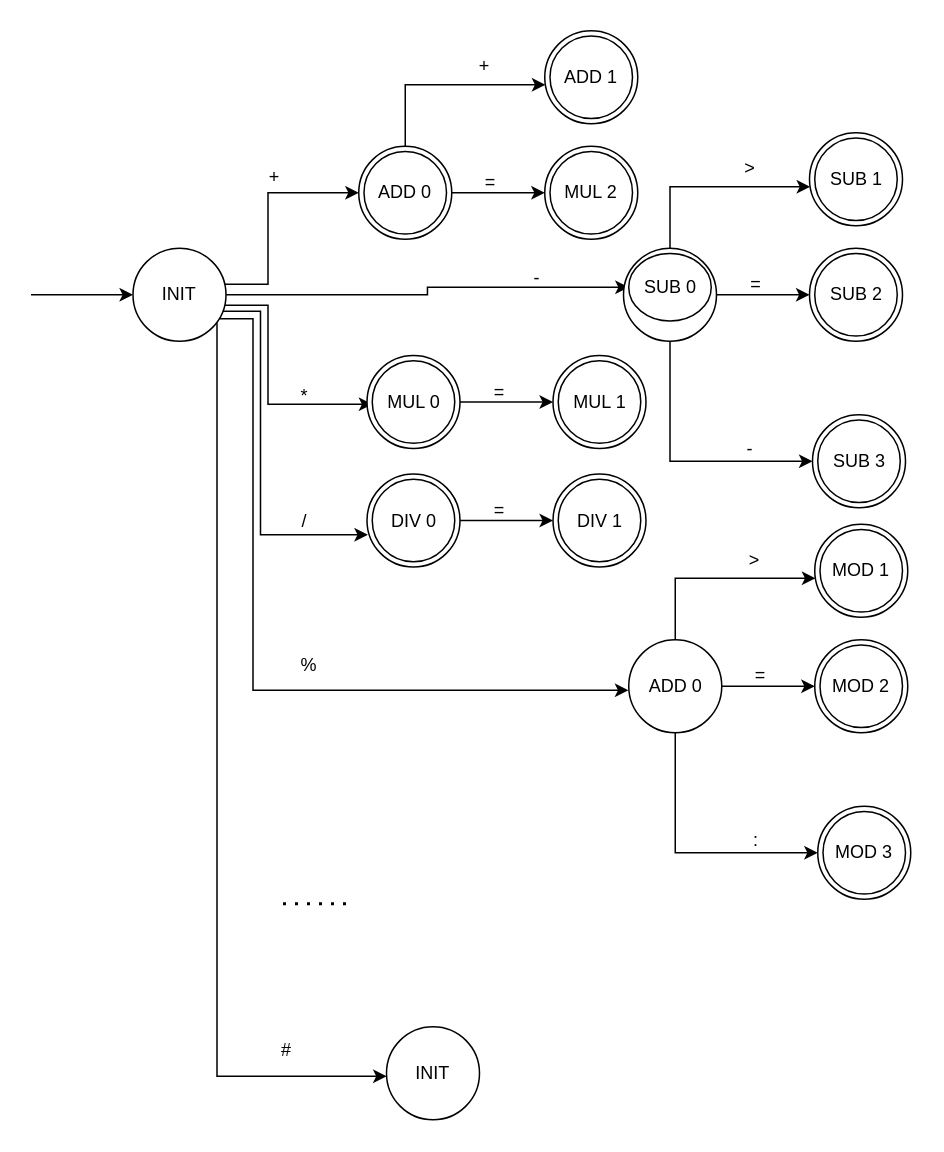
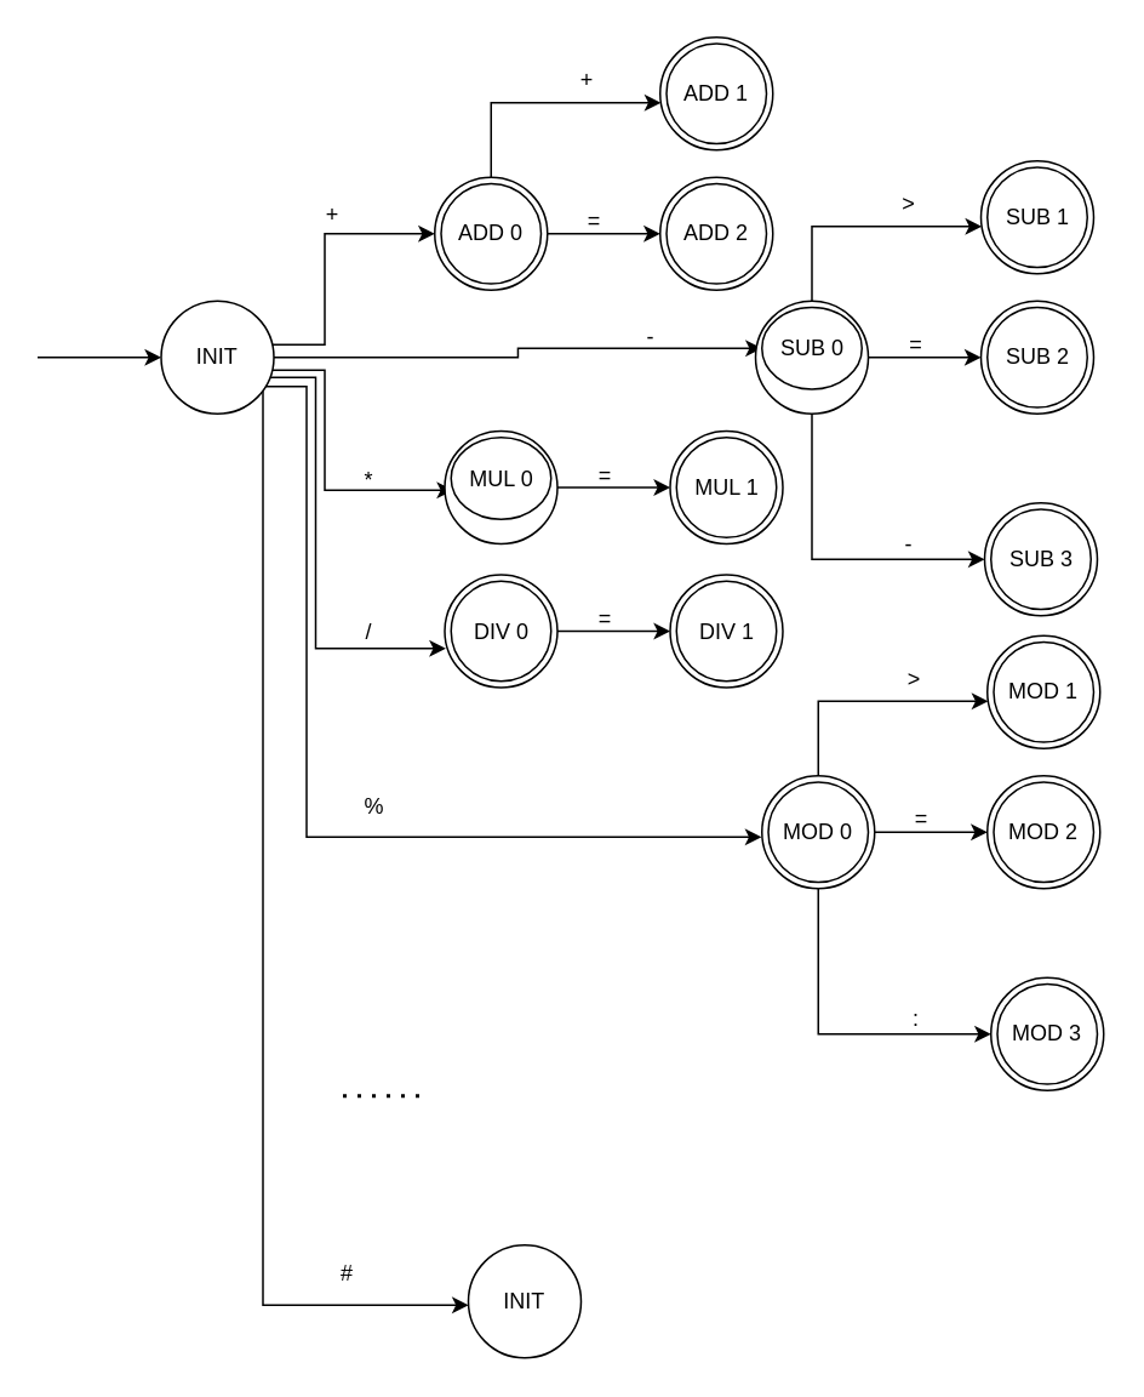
- <mxCell id="20" value="MUL 2" style="ellipse;whiteSpace=wrap;html=1;aspect=fixed;" vertex="1" parent="1"><mxGeometry x="366" y="100.5" width="55" height="55" as="geometry" /></mxCell>
+ <mxCell id="20" value="ADD 2" style="ellipse;whiteSpace=wrap;html=1;aspect=fixed;" vertex="1" parent="1"><mxGeometry x="366" y="100.5" width="55" height="55" as="geometry" /></mxCell>
- <mxCell id="41" value="MUL 0" style="ellipse;whiteSpace=wrap;html=1;aspect=fixed;" vertex="1" parent="1"><mxGeometry x="247.5" y="240" width="55" height="55" as="geometry" /></mxCell>
+ <mxCell id="41" value="MUL 0" style="ellipse;whiteSpace=wrap;html=1;aspect=fixed;" vertex="1" parent="1"><mxGeometry x="247.5" y="240" width="55" height="45" as="geometry" /></mxCell>
+ <mxCell id="58" value="MOD 0" style="ellipse;whiteSpace=wrap;html=1;aspect=fixed;" vertex="1" parent="1"><mxGeometry x="422" y="429.5" width="55" height="55" as="geometry" /></mxCell>
